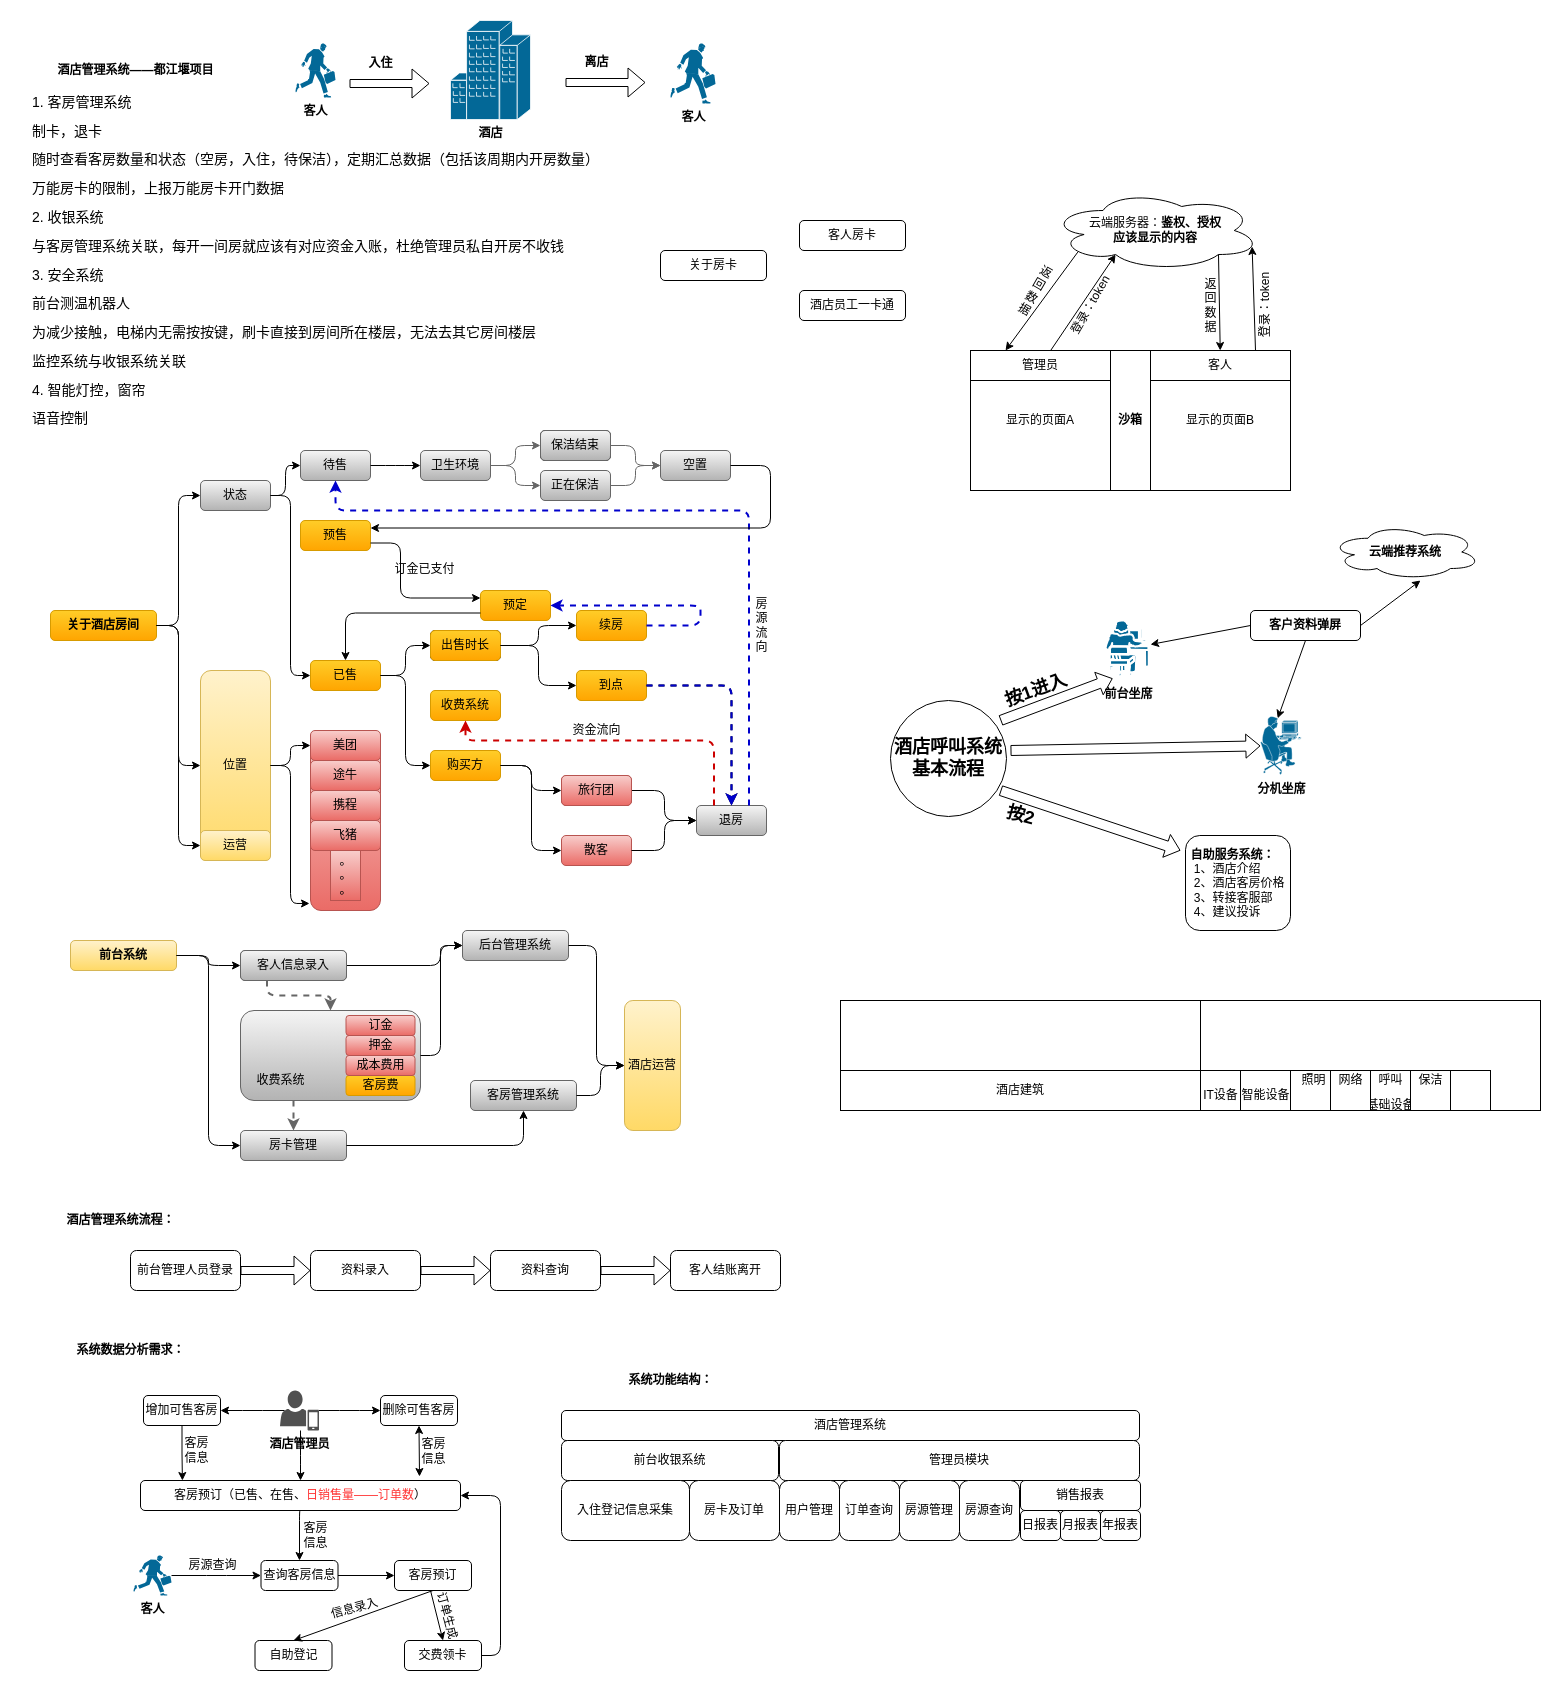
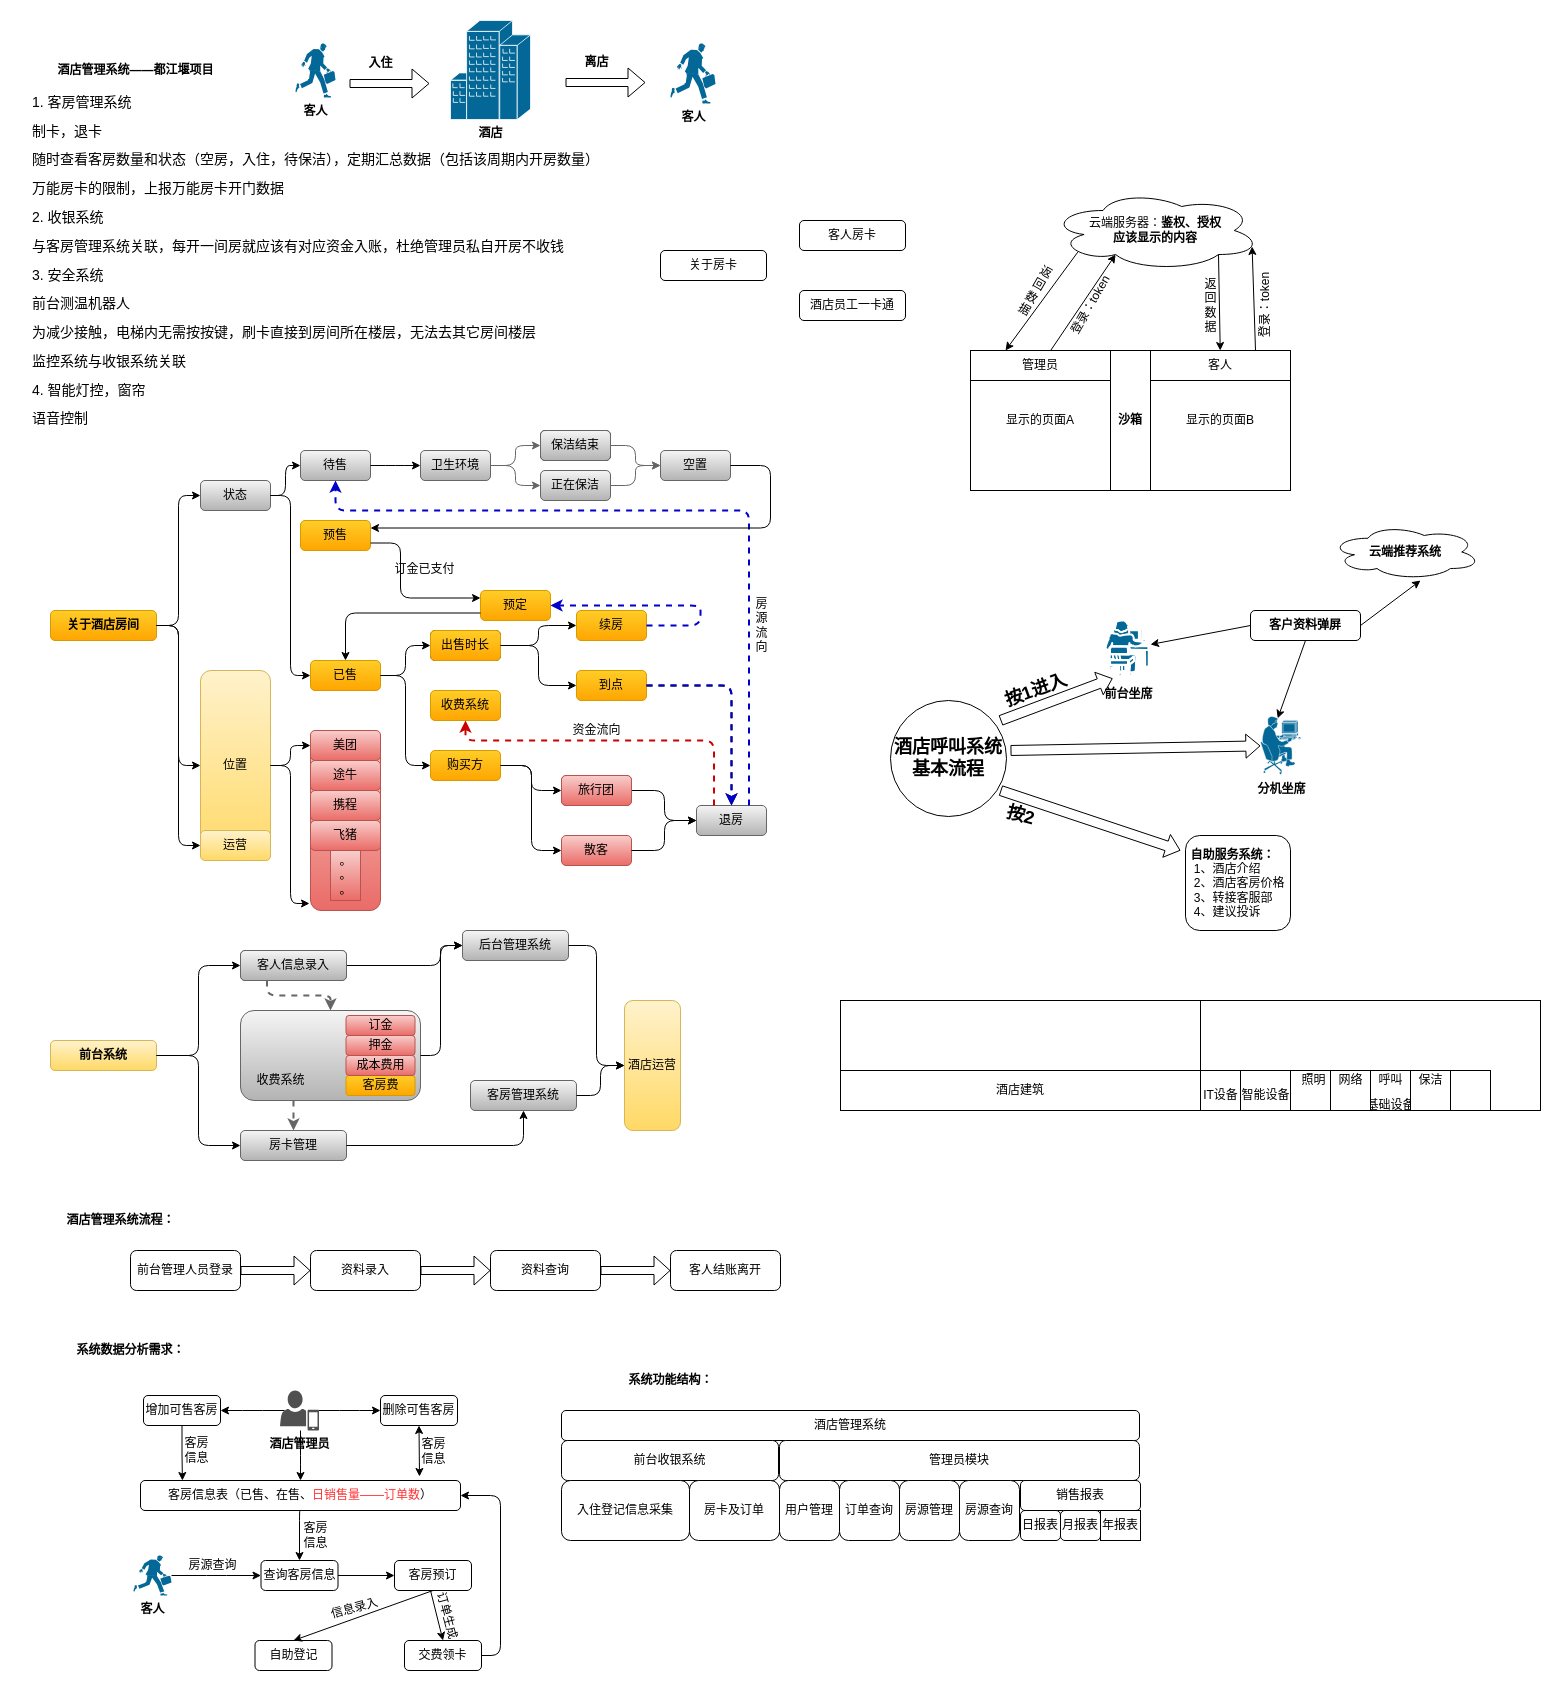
- <mxCell id="62" value="&lt;b&gt;前台系统&lt;/b&gt;" style="rounded=1;whiteSpace=wrap;html=1;gradientColor=#ffd966;fillColor=#fff2cc;strokeColor=#d6b656;" parent="1" vertex="1"><mxGeometry x="70" y="940" width="106" height="30" as="geometry" /></mxCell>
+ <mxCell id="62" value="&lt;b&gt;前台系统&lt;/b&gt;" style="rounded=1;whiteSpace=wrap;html=1;gradientColor=#ffd966;fillColor=#fff2cc;strokeColor=#d6b656;" parent="1" vertex="1"><mxGeometry x="50" y="1040" width="106" height="30" as="geometry" /></mxCell>
- <mxCell id="126" value="客房预订（已售、在售、&lt;font color=&quot;#ff3333&quot;&gt;日销售量——订单数&lt;/font&gt;）" style="rounded=1;whiteSpace=wrap;html=1;" parent="1" vertex="1"><mxGeometry x="140" y="1480" width="320" height="30" as="geometry" /></mxCell>
+ <mxCell id="126" value="客房信息表（已售、在售、&lt;font color=&quot;#ff3333&quot;&gt;日销售量——订单数&lt;/font&gt;）" style="rounded=1;whiteSpace=wrap;html=1;" parent="1" vertex="1"><mxGeometry x="140" y="1480" width="320" height="30" as="geometry" /></mxCell>
- <mxCell id="161" value="年报表" style="rounded=1;whiteSpace=wrap;html=1;fillColor=#FFFFFF;" parent="1" vertex="1"><mxGeometry x="1100" y="1510" width="40" height="30" as="geometry" /></mxCell>
+ <mxCell id="161" value="年报表" style="whiteSpace=wrap;html=1;fillColor=#FFFFFF;rounded=0;" parent="1" vertex="1"><mxGeometry x="1100" y="1510" width="40" height="30" as="geometry" /></mxCell>
